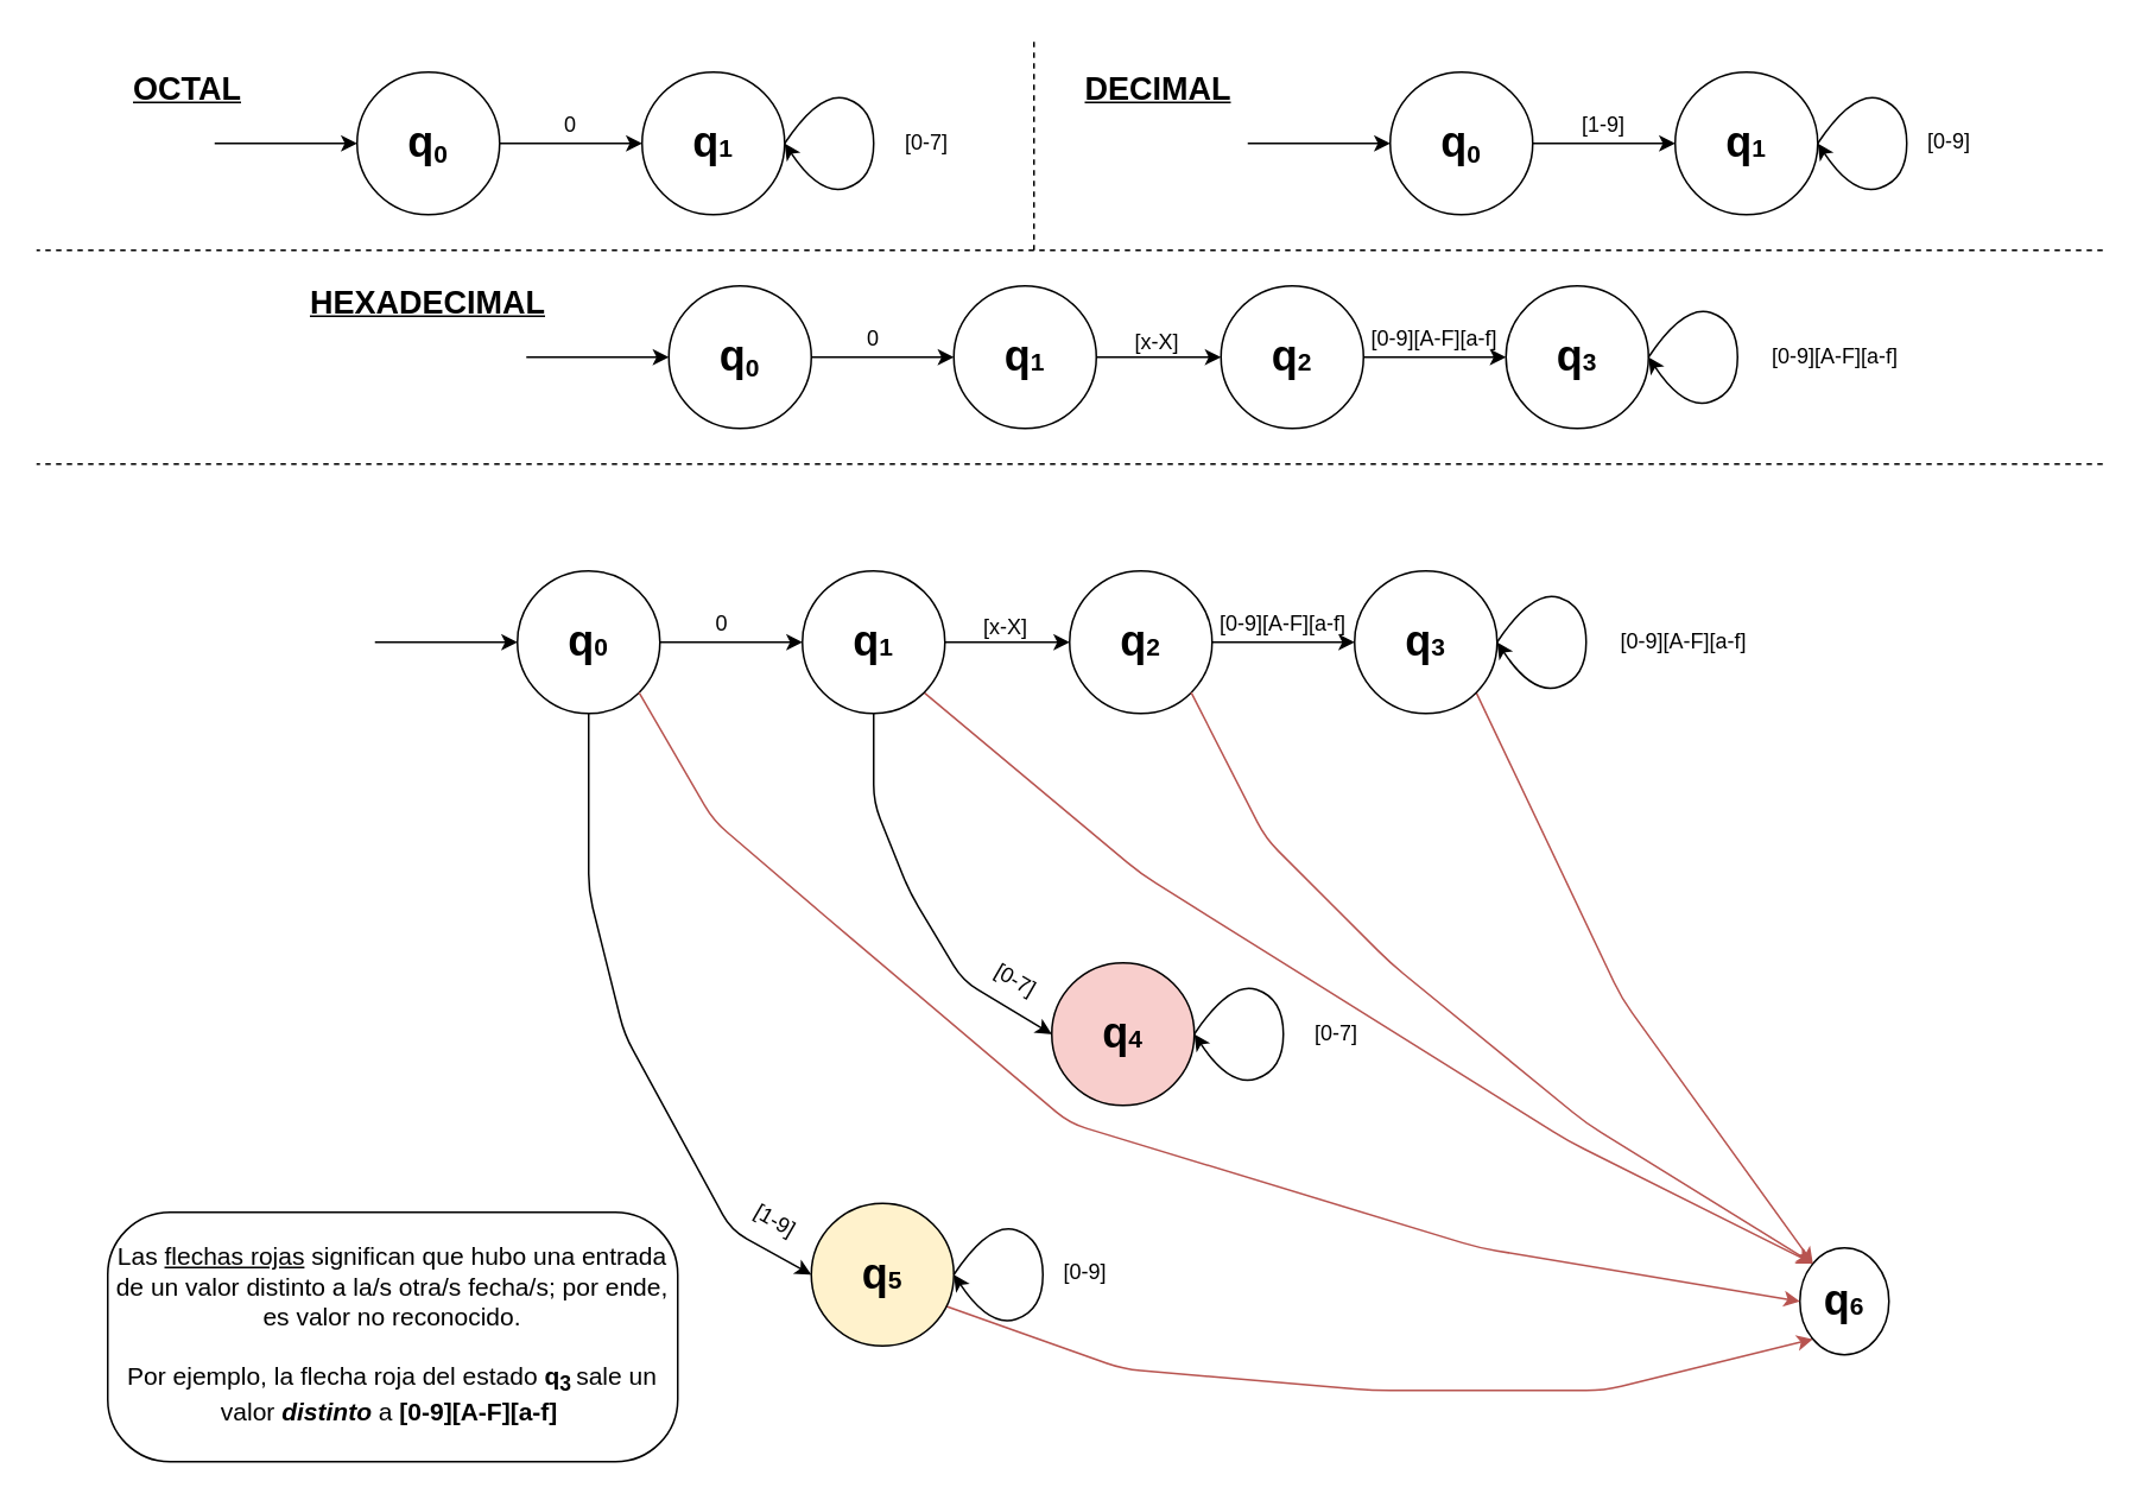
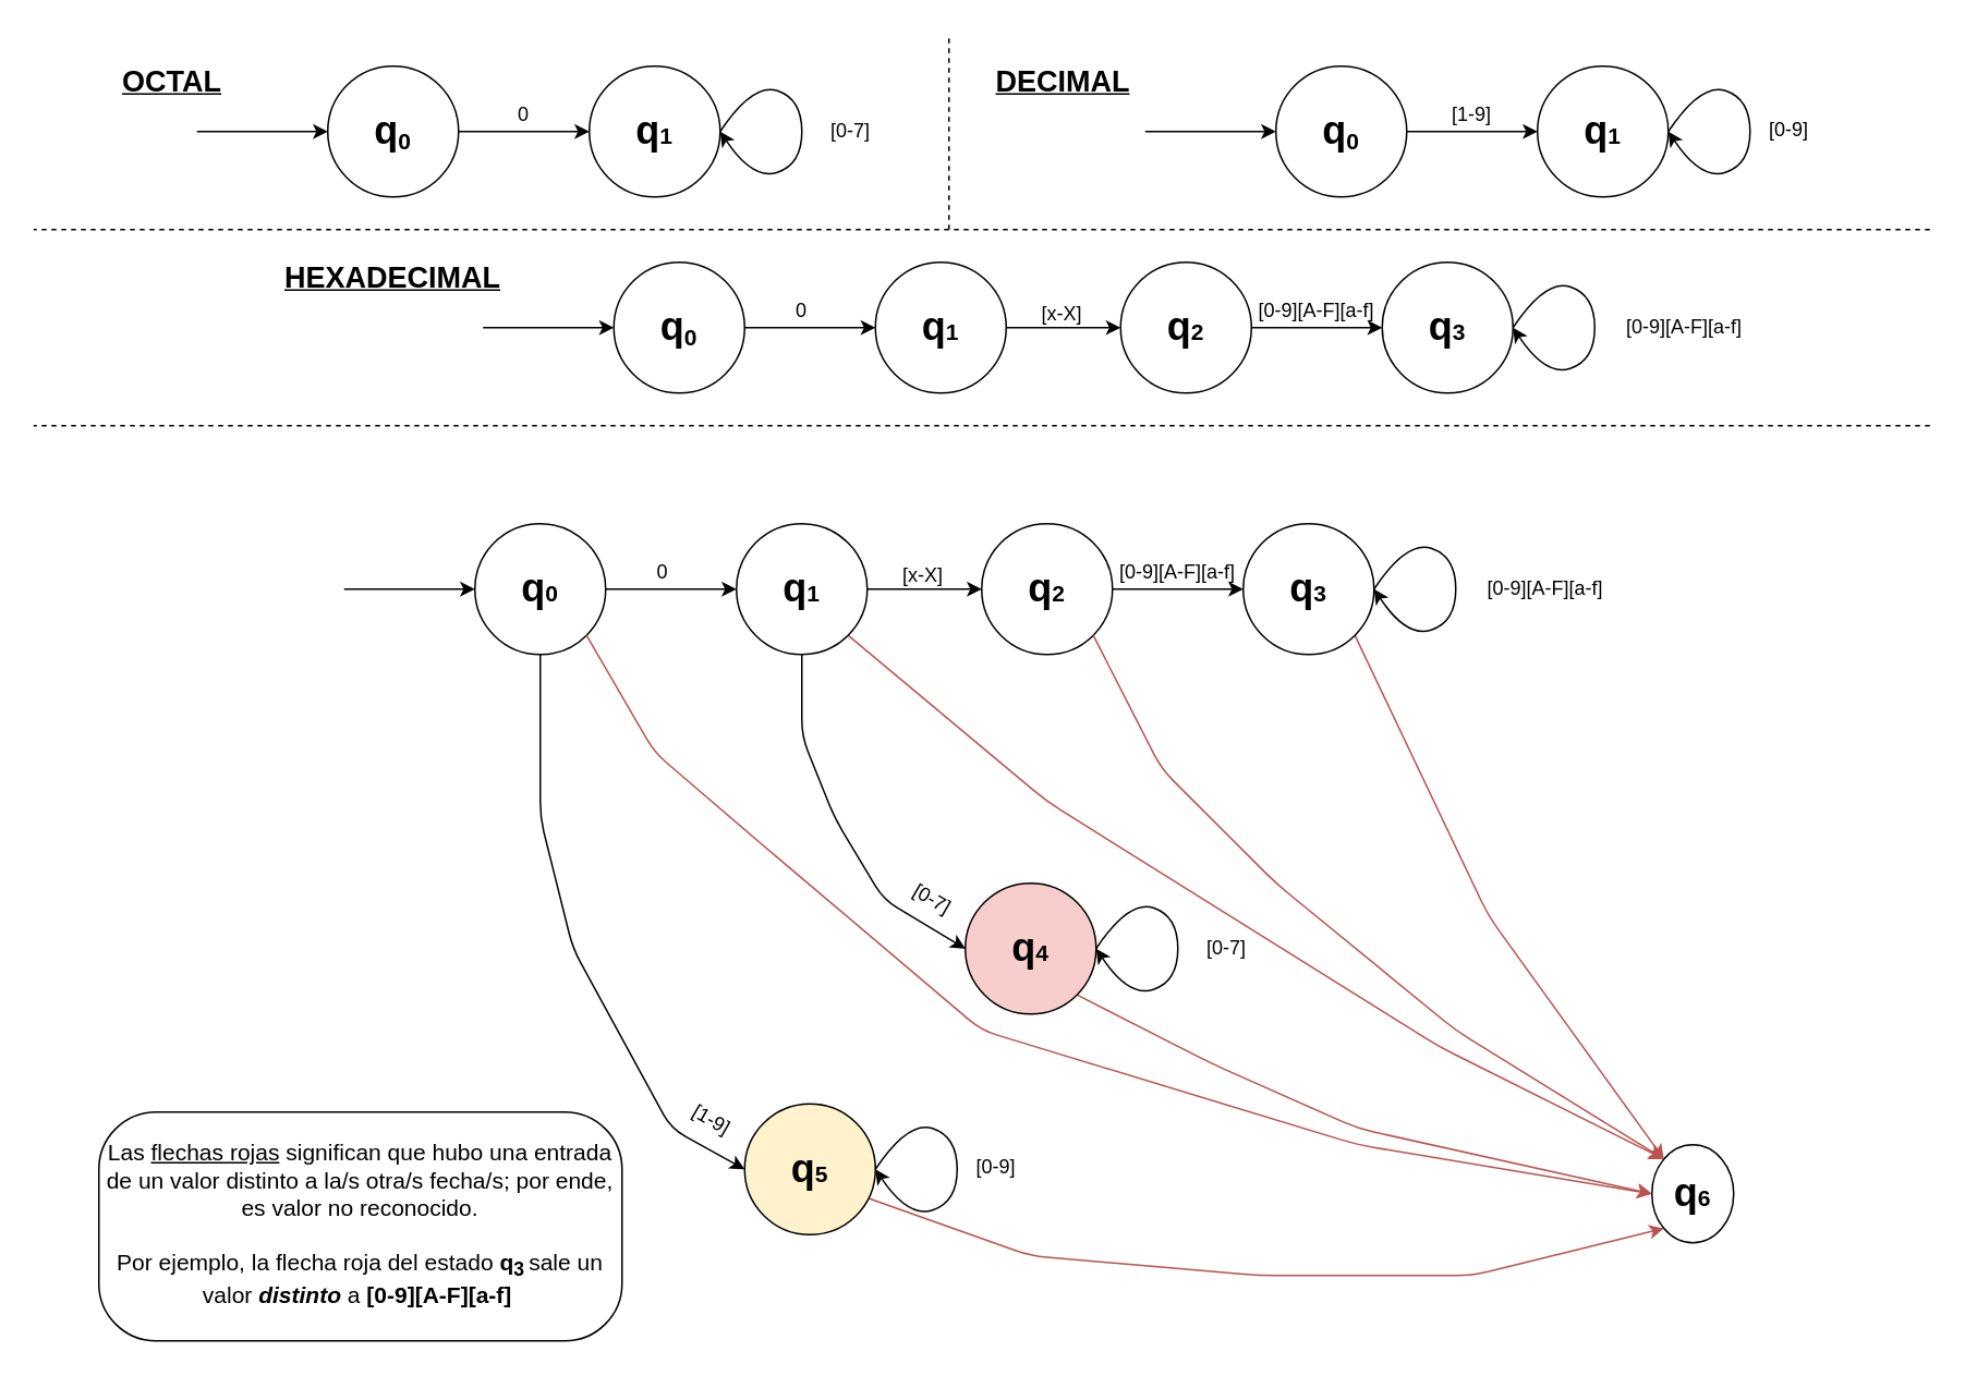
+ <mxCell id="3" value="" style="endArrow=classic;html=1;exitX=1;exitY=1;exitDx=0;exitDy=0;entryX=0;entryY=0.5;entryDx=0;entryDy=0;fillColor=#f8cecc;strokeColor=#b85450;" parent="1" source="59" target="65" edge="1"><mxGeometry width="50" height="50" relative="1" as="geometry"><mxPoint x="760" y="670" as="sourcePoint" /><mxPoint x="810" y="620" as="targetPoint" /><Array as="points"><mxPoint x="740" y="650" /><mxPoint x="830" y="690" /></Array></mxGeometry></mxCell>
